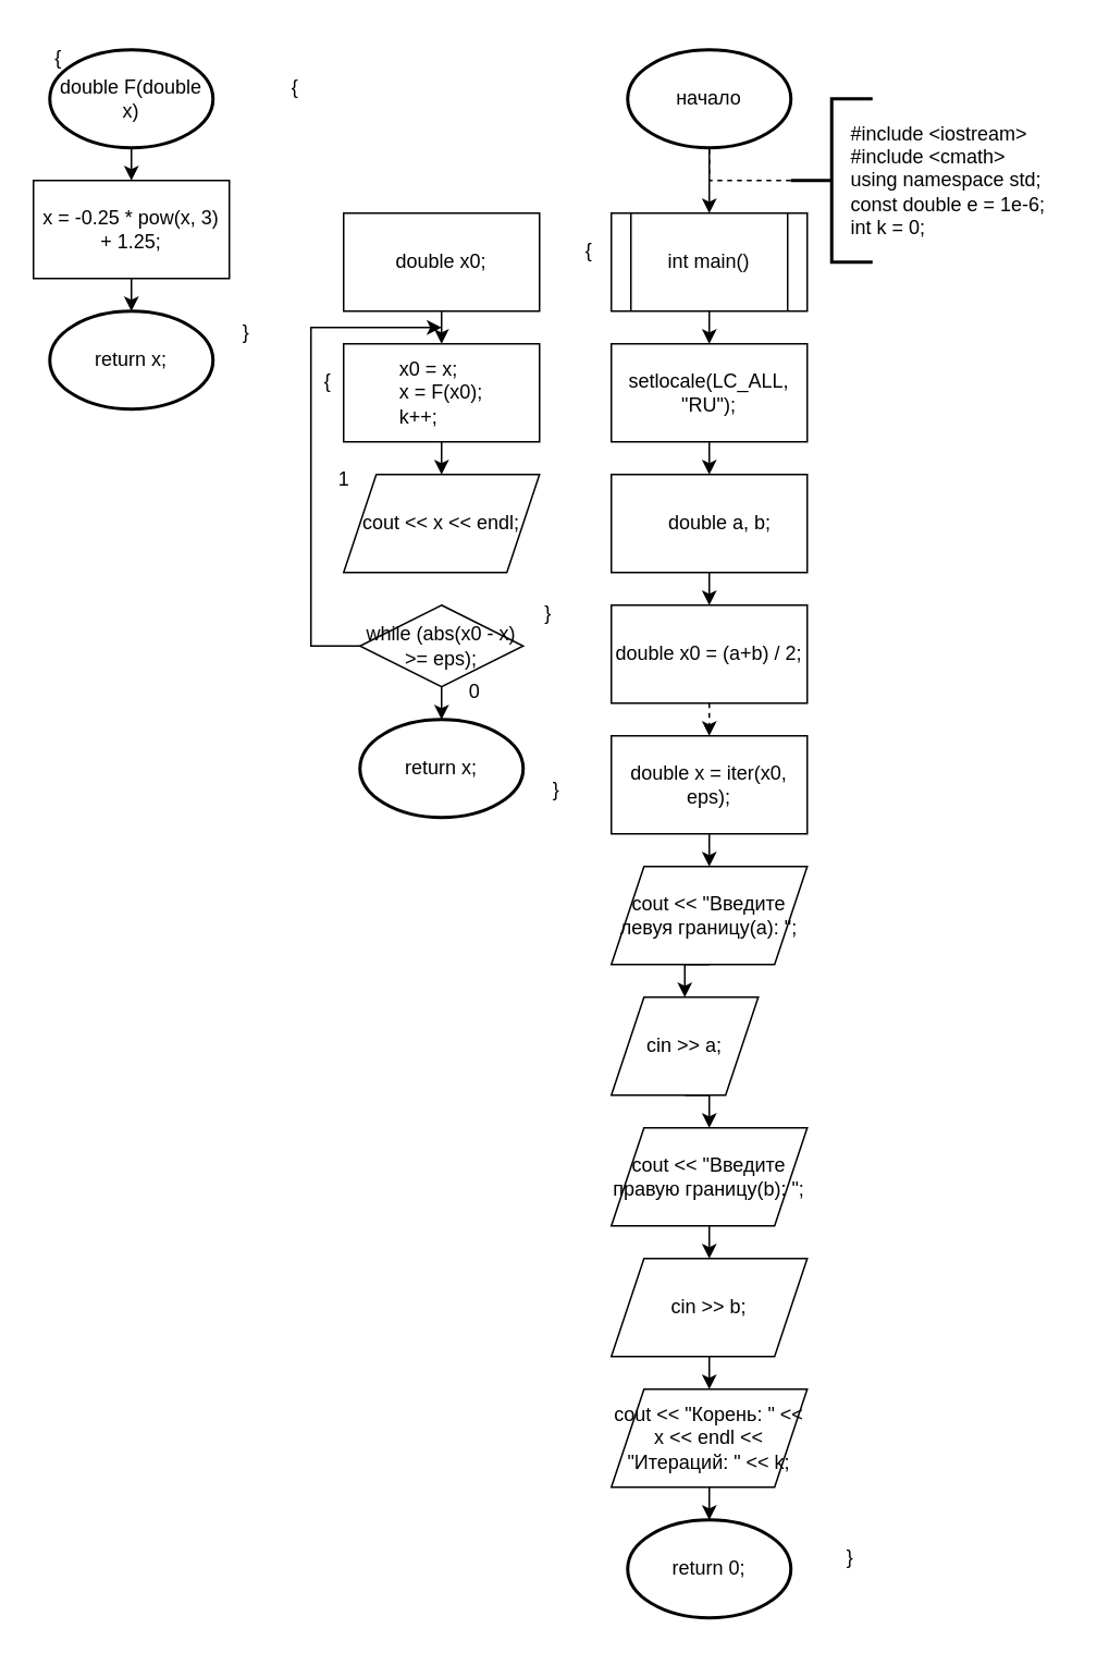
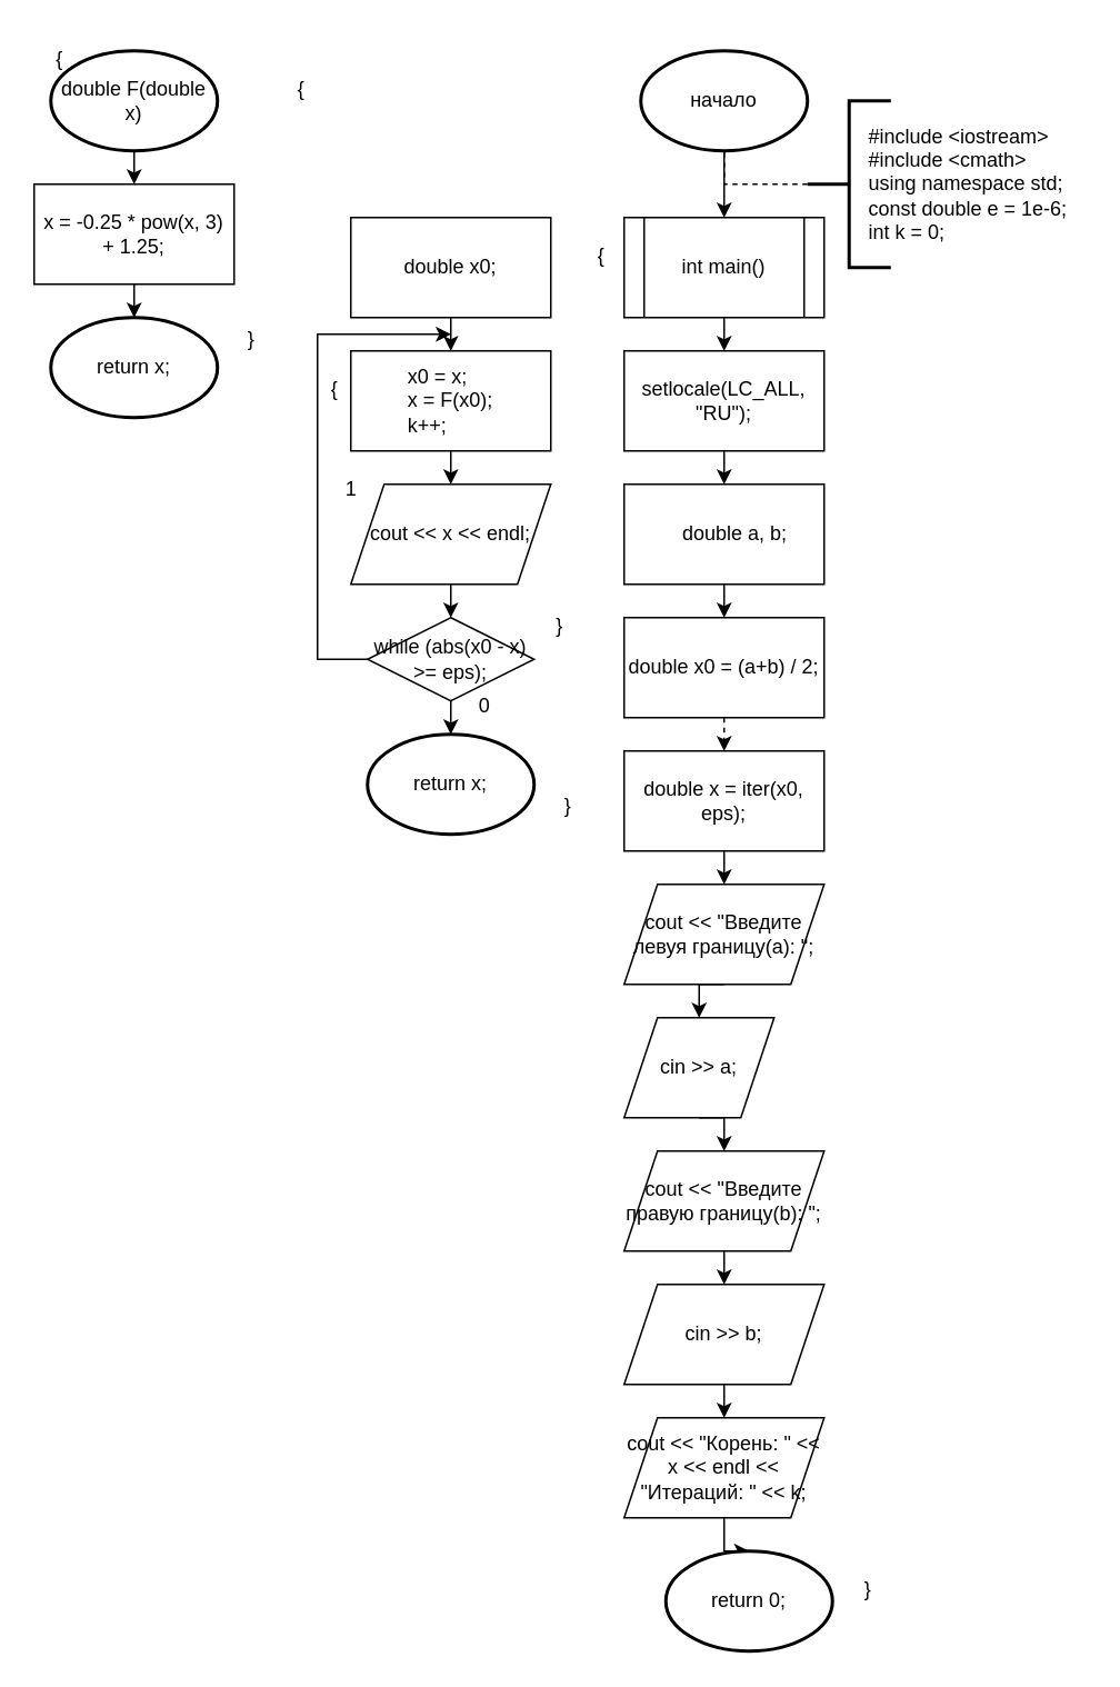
+ <mxCell id="47" style="edgeStyle=orthogonalEdgeStyle;rounded=0;orthogonalLoop=1;jettySize=auto;html=1;exitX=0.5;exitY=1;exitDx=0;exitDy=0;entryX=0.5;entryY=0;entryDx=0;entryDy=0;" edge="1" parent="1" source="48" target="33"><mxGeometry relative="1" as="geometry" /></mxCell>
- <mxCell id="27" value="return 0;" style="strokeWidth=2;html=1;shape=mxgraph.flowchart.start_1;whiteSpace=wrap;" parent="1" vertex="1"><mxGeometry x="384" y="930" width="100" height="60" as="geometry" /></mxCell>
+ <mxCell id="27" value="return 0;" style="strokeWidth=2;html=1;shape=mxgraph.flowchart.start_1;whiteSpace=wrap;" parent="1" vertex="1"><mxGeometry x="399" y="930" width="100" height="60" as="geometry" /></mxCell>
